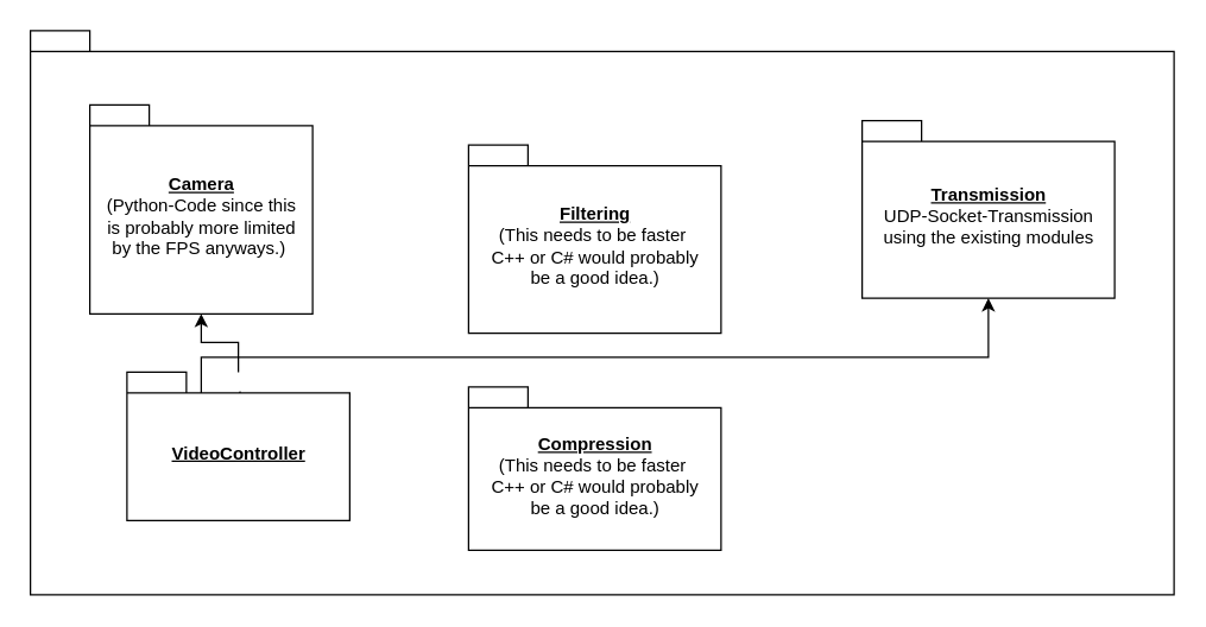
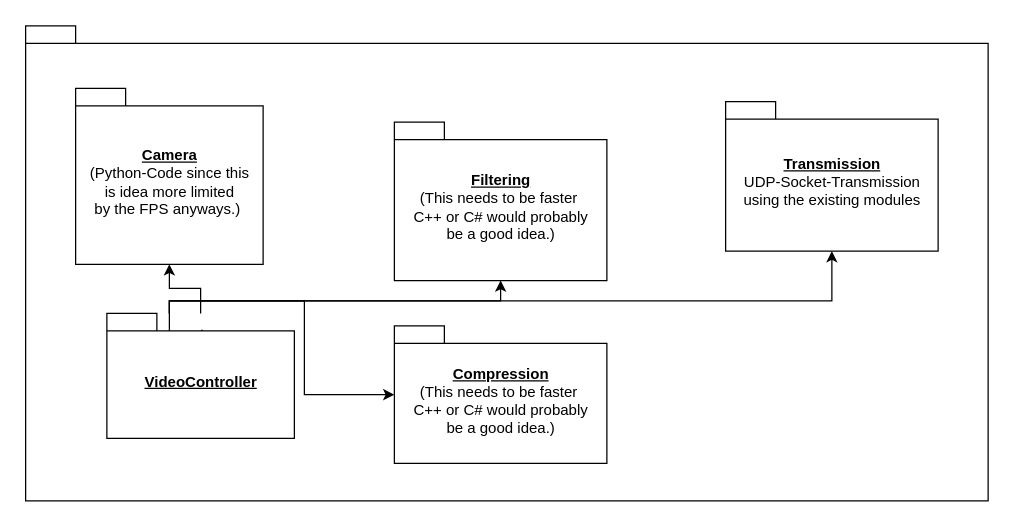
- <mxCell id="4" value="&lt;u&gt;Camera&lt;/u&gt;&lt;br&gt;&lt;span style=&quot;font-weight: normal;&quot;&gt;(Python-Code since this &lt;br&gt;is probably more limited&lt;br&gt;by the FPS anyways.)&lt;/span&gt;&amp;nbsp;" style="shape=folder;fontStyle=1;spacingTop=10;tabWidth=40;tabHeight=14;tabPosition=left;html=1;" vertex="1" parent="2"><mxGeometry x="40" y="49.997" width="150" height="140.741" as="geometry" /></mxCell>
+ <mxCell id="4" value="&lt;u&gt;Camera&lt;/u&gt;&lt;br&gt;&lt;span style=&quot;font-weight: normal;&quot;&gt;(Python-Code since this &lt;br&gt;is idea more limited&lt;br&gt;by the FPS anyways.)&lt;/span&gt;&amp;nbsp;" style="shape=folder;fontStyle=1;spacingTop=10;tabWidth=40;tabHeight=14;tabPosition=left;html=1;" vertex="1" parent="2"><mxGeometry x="40" y="49.997" width="150" height="140.741" as="geometry" /></mxCell>
+ <mxCell id="9" style="edgeStyle=orthogonalEdgeStyle;rounded=0;orthogonalLoop=1;jettySize=auto;html=1;" edge="1" parent="2" source="12" target="5"><mxGeometry relative="1" as="geometry"><Array as="points"><mxPoint x="115" y="220" /><mxPoint x="380" y="220" /></Array></mxGeometry></mxCell>
+ <mxCell id="10" style="edgeStyle=orthogonalEdgeStyle;rounded=0;orthogonalLoop=1;jettySize=auto;html=1;" edge="1" parent="2" source="12" target="7"><mxGeometry relative="1" as="geometry"><Array as="points"><mxPoint x="115" y="220" /><mxPoint x="223" y="220" /><mxPoint x="223" y="295" /></Array></mxGeometry></mxCell>
